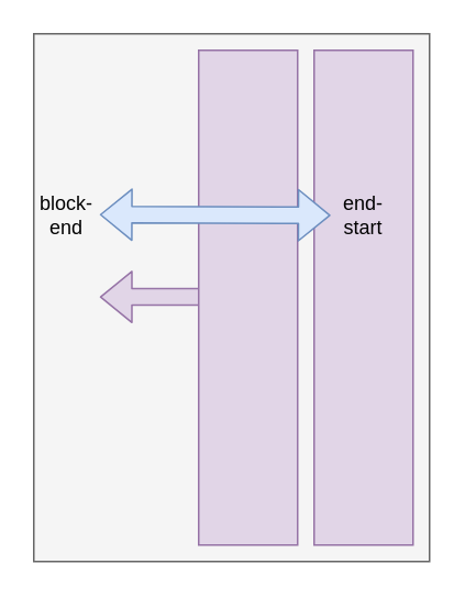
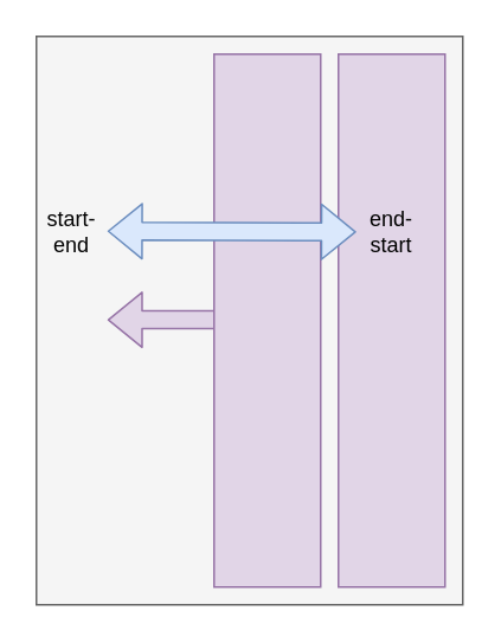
- <mxCell id="6" value="block-end" style="text;html=1;strokeColor=none;fillColor=none;align=center;verticalAlign=middle;whiteSpace=wrap;rounded=0;" vertex="1" parent="1"><mxGeometry x="20" y="120" width="40" height="20" as="geometry" /></mxCell>
+ <mxCell id="6" value="start-end" style="text;html=1;strokeColor=none;fillColor=none;align=center;verticalAlign=middle;whiteSpace=wrap;rounded=0;" vertex="1" parent="1"><mxGeometry x="20" y="120" width="40" height="20" as="geometry" /></mxCell>
